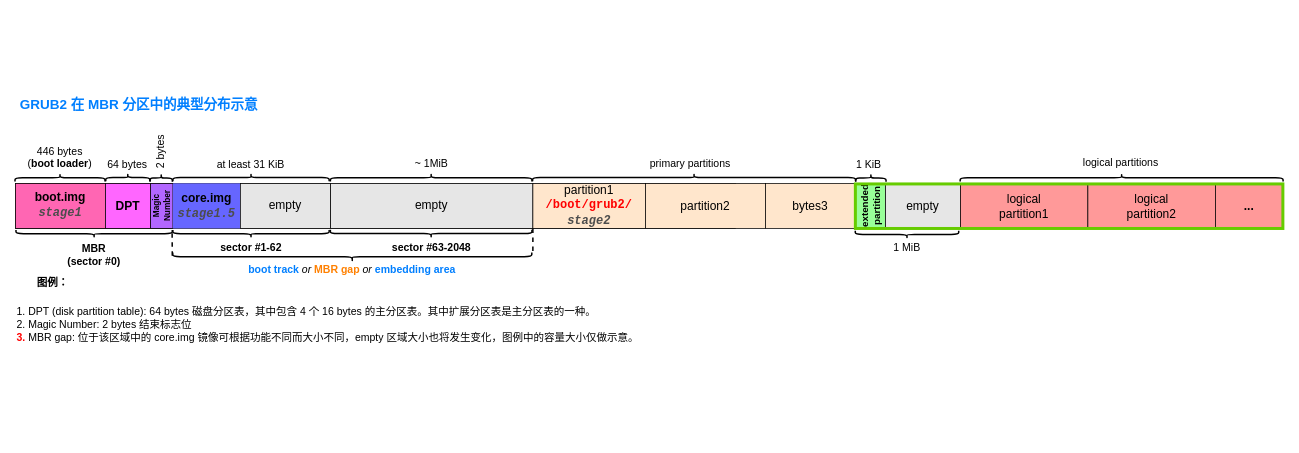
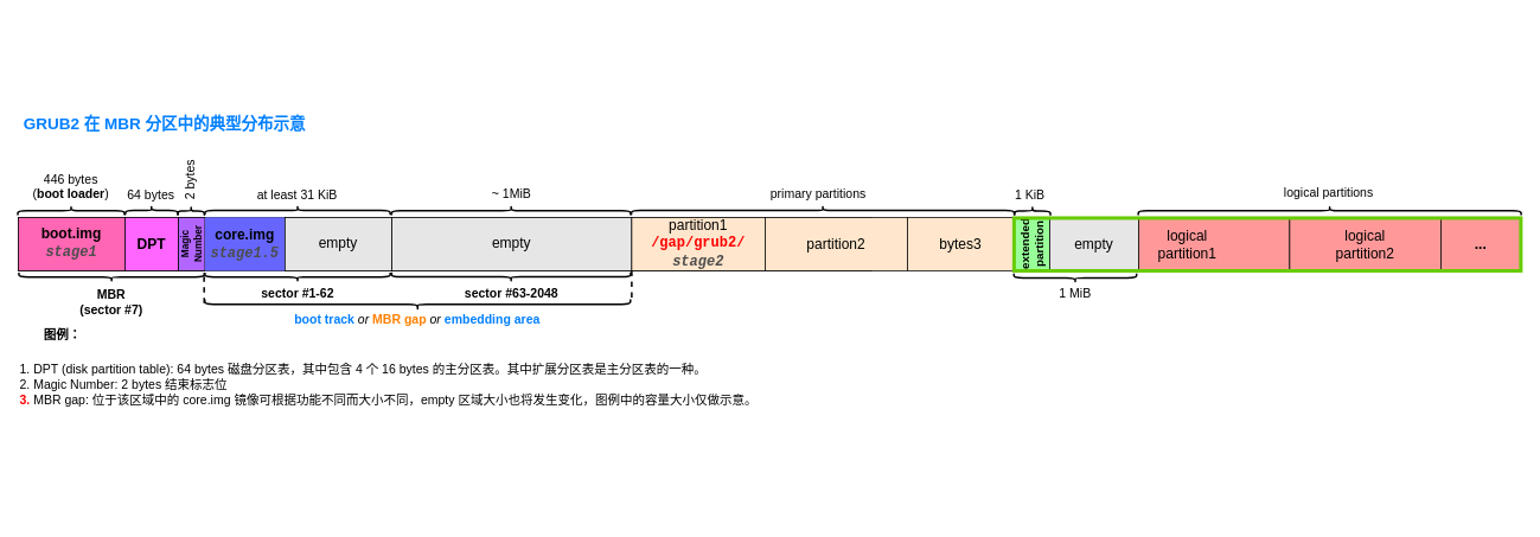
- <mxCell id="15" value="partition1&lt;br&gt;&lt;b style=&quot;color: rgb(255 , 0 , 0)&quot;&gt;&lt;font face=&quot;Courier New&quot;&gt;/boot/grub2/&lt;/font&gt;&lt;/b&gt;&lt;br&gt;&lt;i&gt;&lt;font face=&quot;Courier New&quot; color=&quot;#4d4d4d&quot;&gt;&lt;b&gt;stage2&lt;/b&gt;&lt;/font&gt;&lt;/i&gt;" style="text;html=1;strokeColor=none;align=center;verticalAlign=middle;whiteSpace=wrap;rounded=0;fontSize=16;fontStyle=0;" parent="1" vertex="1"><mxGeometry x="725" y="237.75" width="120" height="70" as="geometry" /></mxCell>
+ <mxCell id="15" value="partition1&lt;br&gt;&lt;b style=&quot;color: rgb(255 , 0 , 0)&quot;&gt;&lt;font face=&quot;Courier New&quot;&gt;/gap/grub2/&lt;/font&gt;&lt;/b&gt;&lt;br&gt;&lt;i&gt;&lt;font face=&quot;Courier New&quot; color=&quot;#4d4d4d&quot;&gt;&lt;b&gt;stage2&lt;/b&gt;&lt;/font&gt;&lt;/i&gt;" style="text;html=1;strokeColor=none;align=center;verticalAlign=middle;whiteSpace=wrap;rounded=0;fontSize=16;fontStyle=0;" parent="1" vertex="1"><mxGeometry x="725" y="237.75" width="120" height="70" as="geometry" /></mxCell>
- <mxCell id="30" value="logical partition1" style="text;html=1;strokeColor=none;fillColor=none;align=center;verticalAlign=middle;whiteSpace=wrap;rounded=0;fontSize=16;fontStyle=0" parent="1" vertex="1"><mxGeometry x="1320" y="249" width="90" height="50" as="geometry" /></mxCell>
+ <mxCell id="30" value="logical partition1" style="text;html=1;strokeColor=none;fillColor=none;align=center;verticalAlign=middle;whiteSpace=wrap;rounded=0;fontSize=16;fontStyle=0" parent="1" vertex="1"><mxGeometry x="1290" y="249" width="90" height="50" as="geometry" /></mxCell>
- <mxCell id="38" value="MBR (sector #0)" style="text;html=1;strokeColor=none;fillColor=none;align=center;verticalAlign=middle;whiteSpace=wrap;rounded=0;fontSize=14;fontStyle=1" parent="1" vertex="1"><mxGeometry x="85" y="324" width="80" height="30" as="geometry" /></mxCell>
+ <mxCell id="38" value="MBR (sector #7)" style="text;html=1;strokeColor=none;fillColor=none;align=center;verticalAlign=middle;whiteSpace=wrap;rounded=0;fontSize=14;fontStyle=1" parent="1" vertex="1"><mxGeometry x="85" y="324" width="80" height="30" as="geometry" /></mxCell>
